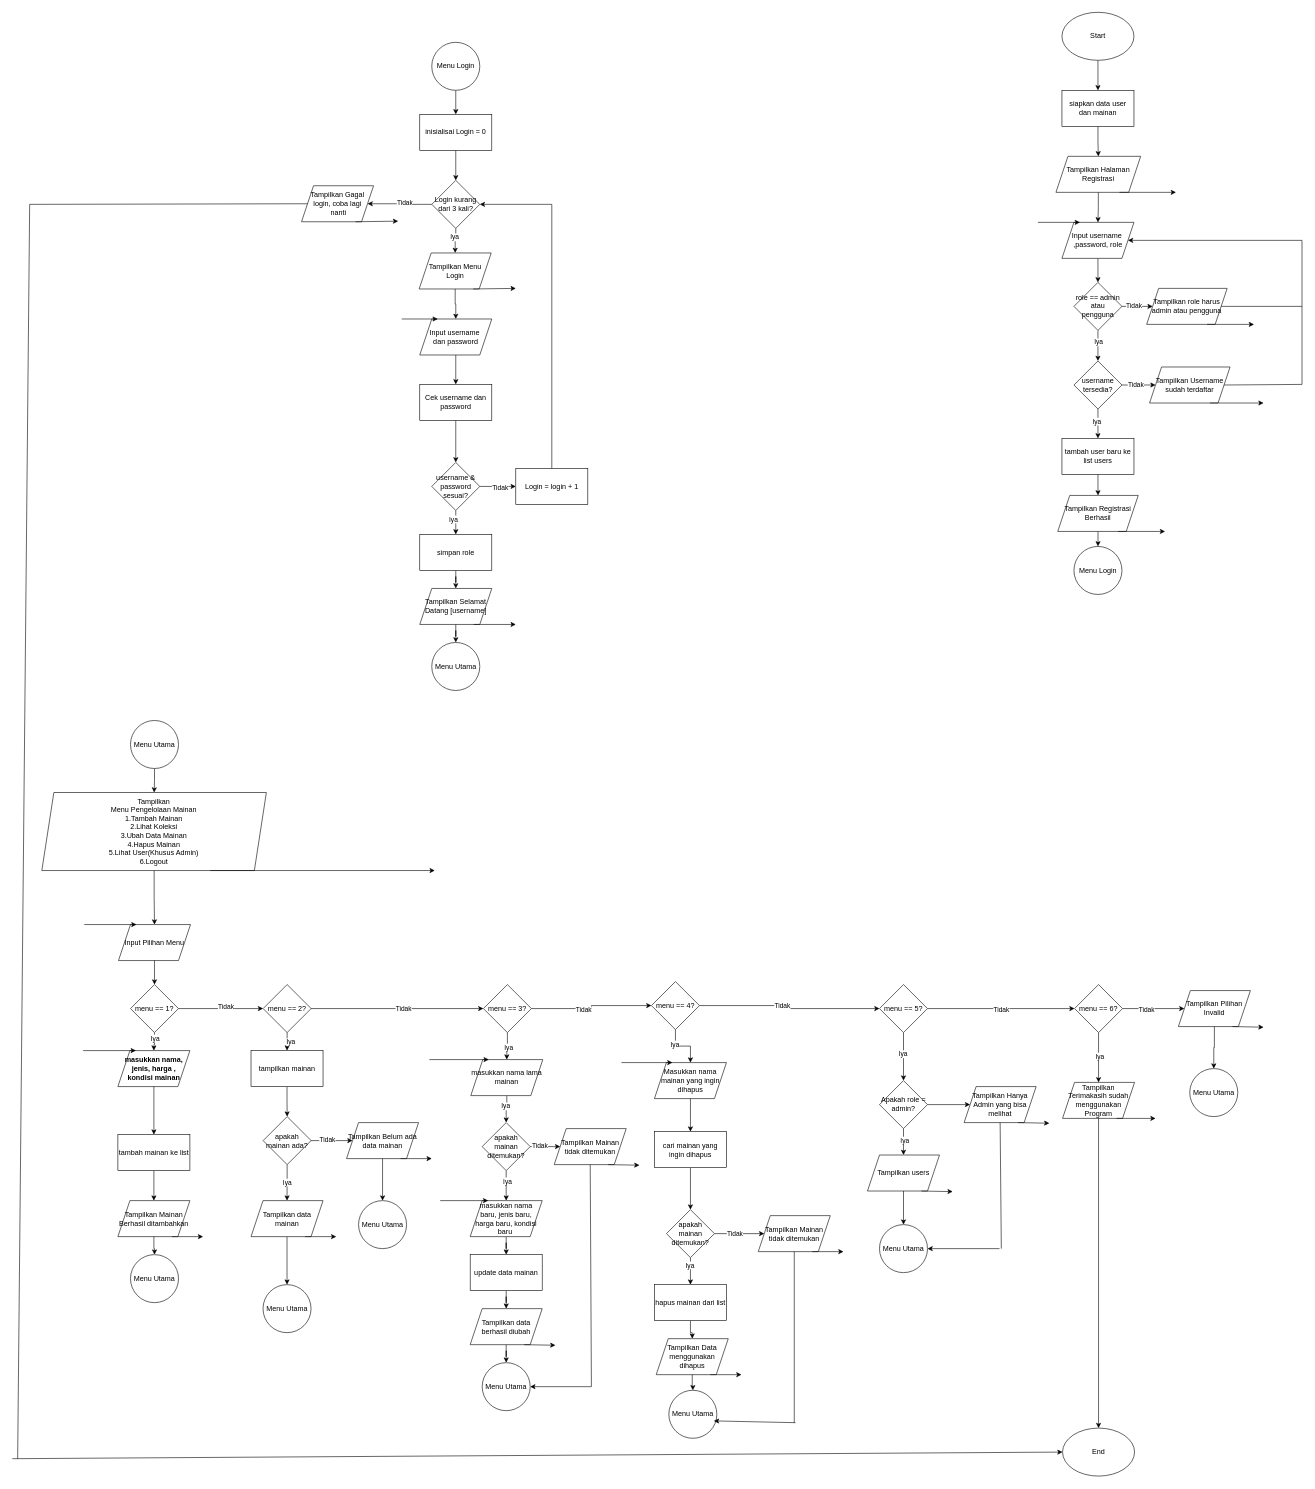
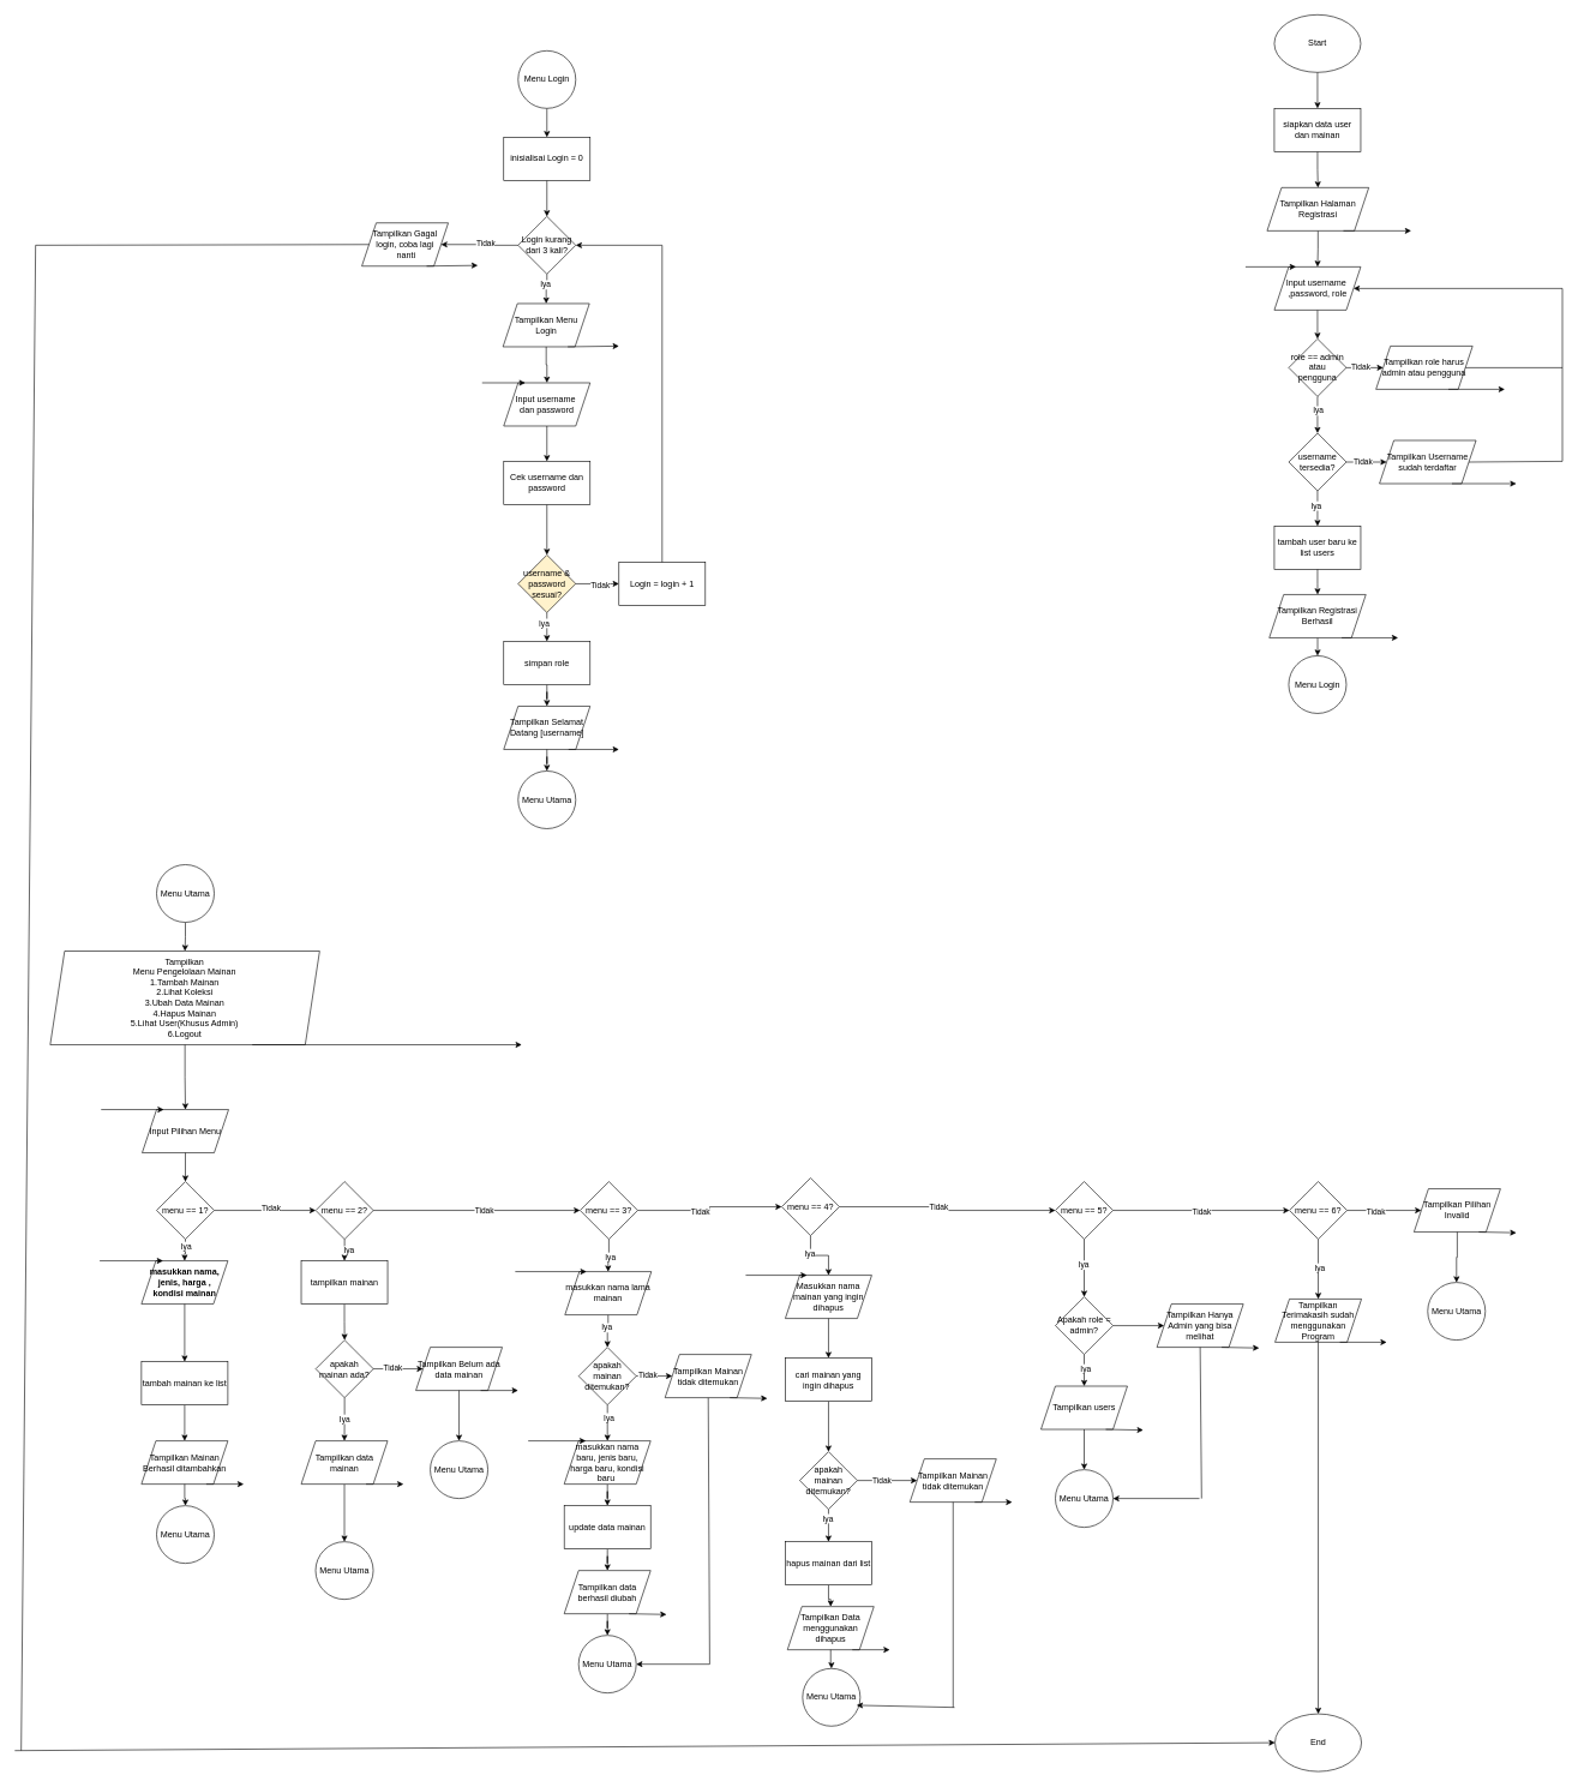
- <mxCell id="29" value="username &amp;amp; password sesuai?" style="rhombus;whiteSpace=wrap;html=1;" vertex="1" parent="1"><mxGeometry x="718.889" y="770" width="80" height="80" as="geometry" /></mxCell>
+ <mxCell id="29" value="username &amp;amp; password sesuai?" style="rhombus;whiteSpace=wrap;html=1;fillColor=#fff2cc;" vertex="1" parent="1"><mxGeometry x="718.889" y="770" width="80" height="80" as="geometry" /></mxCell>
